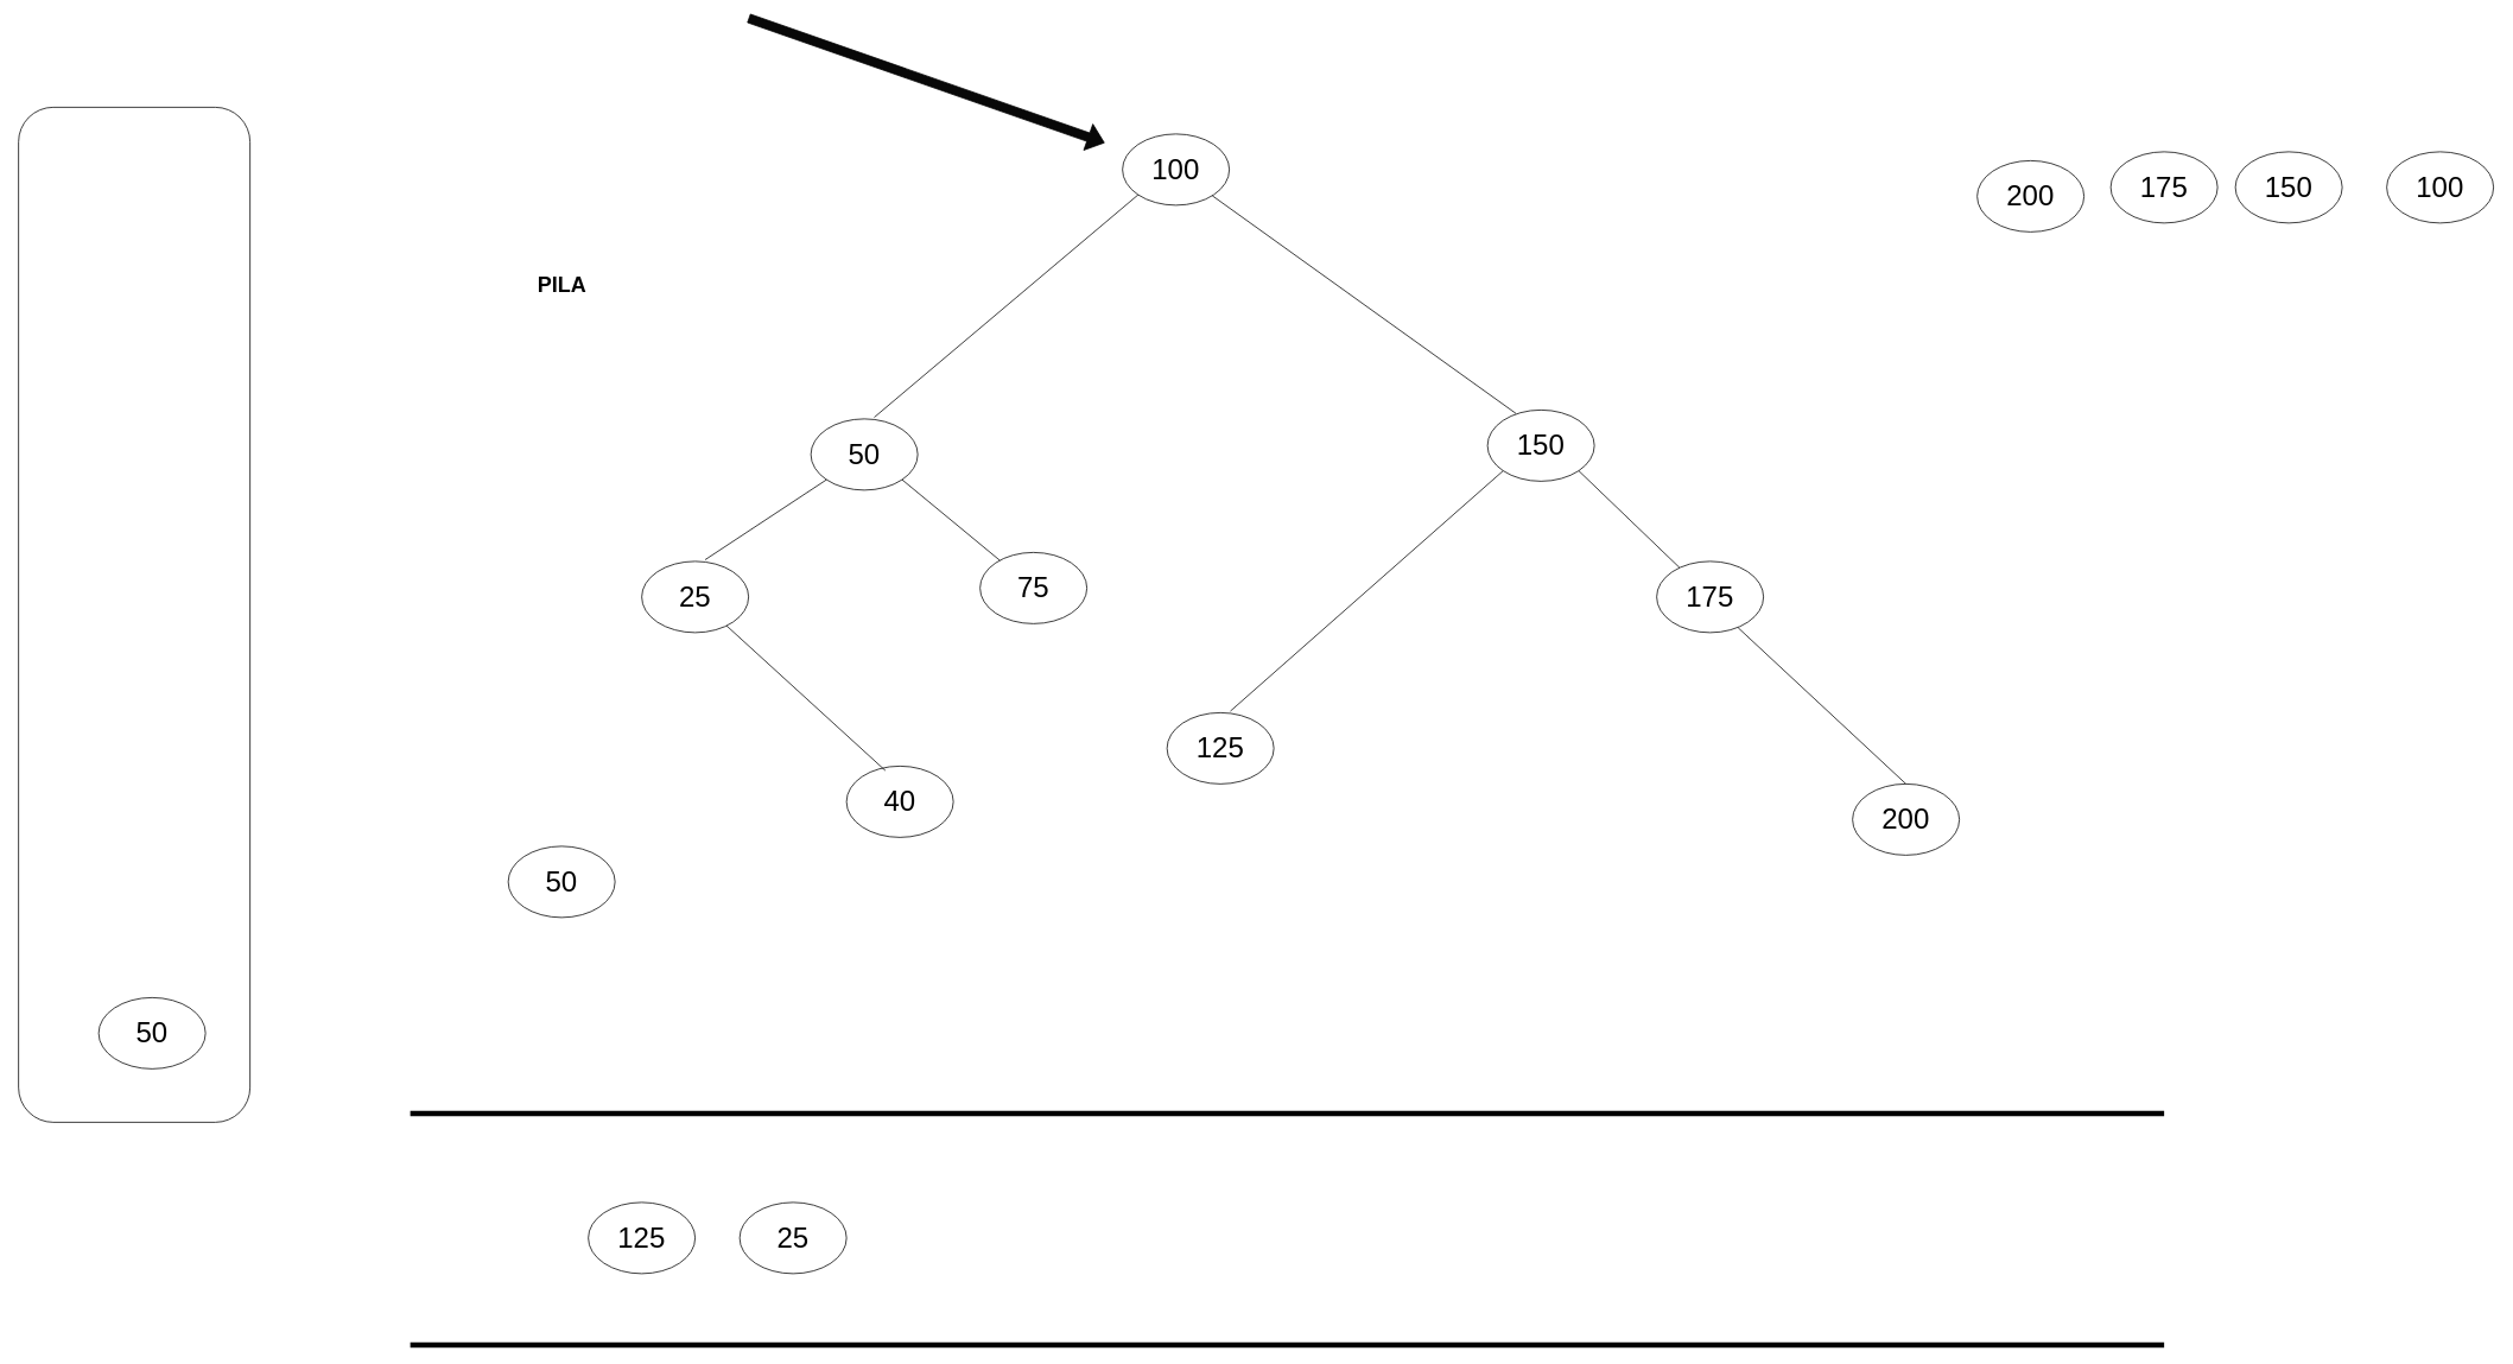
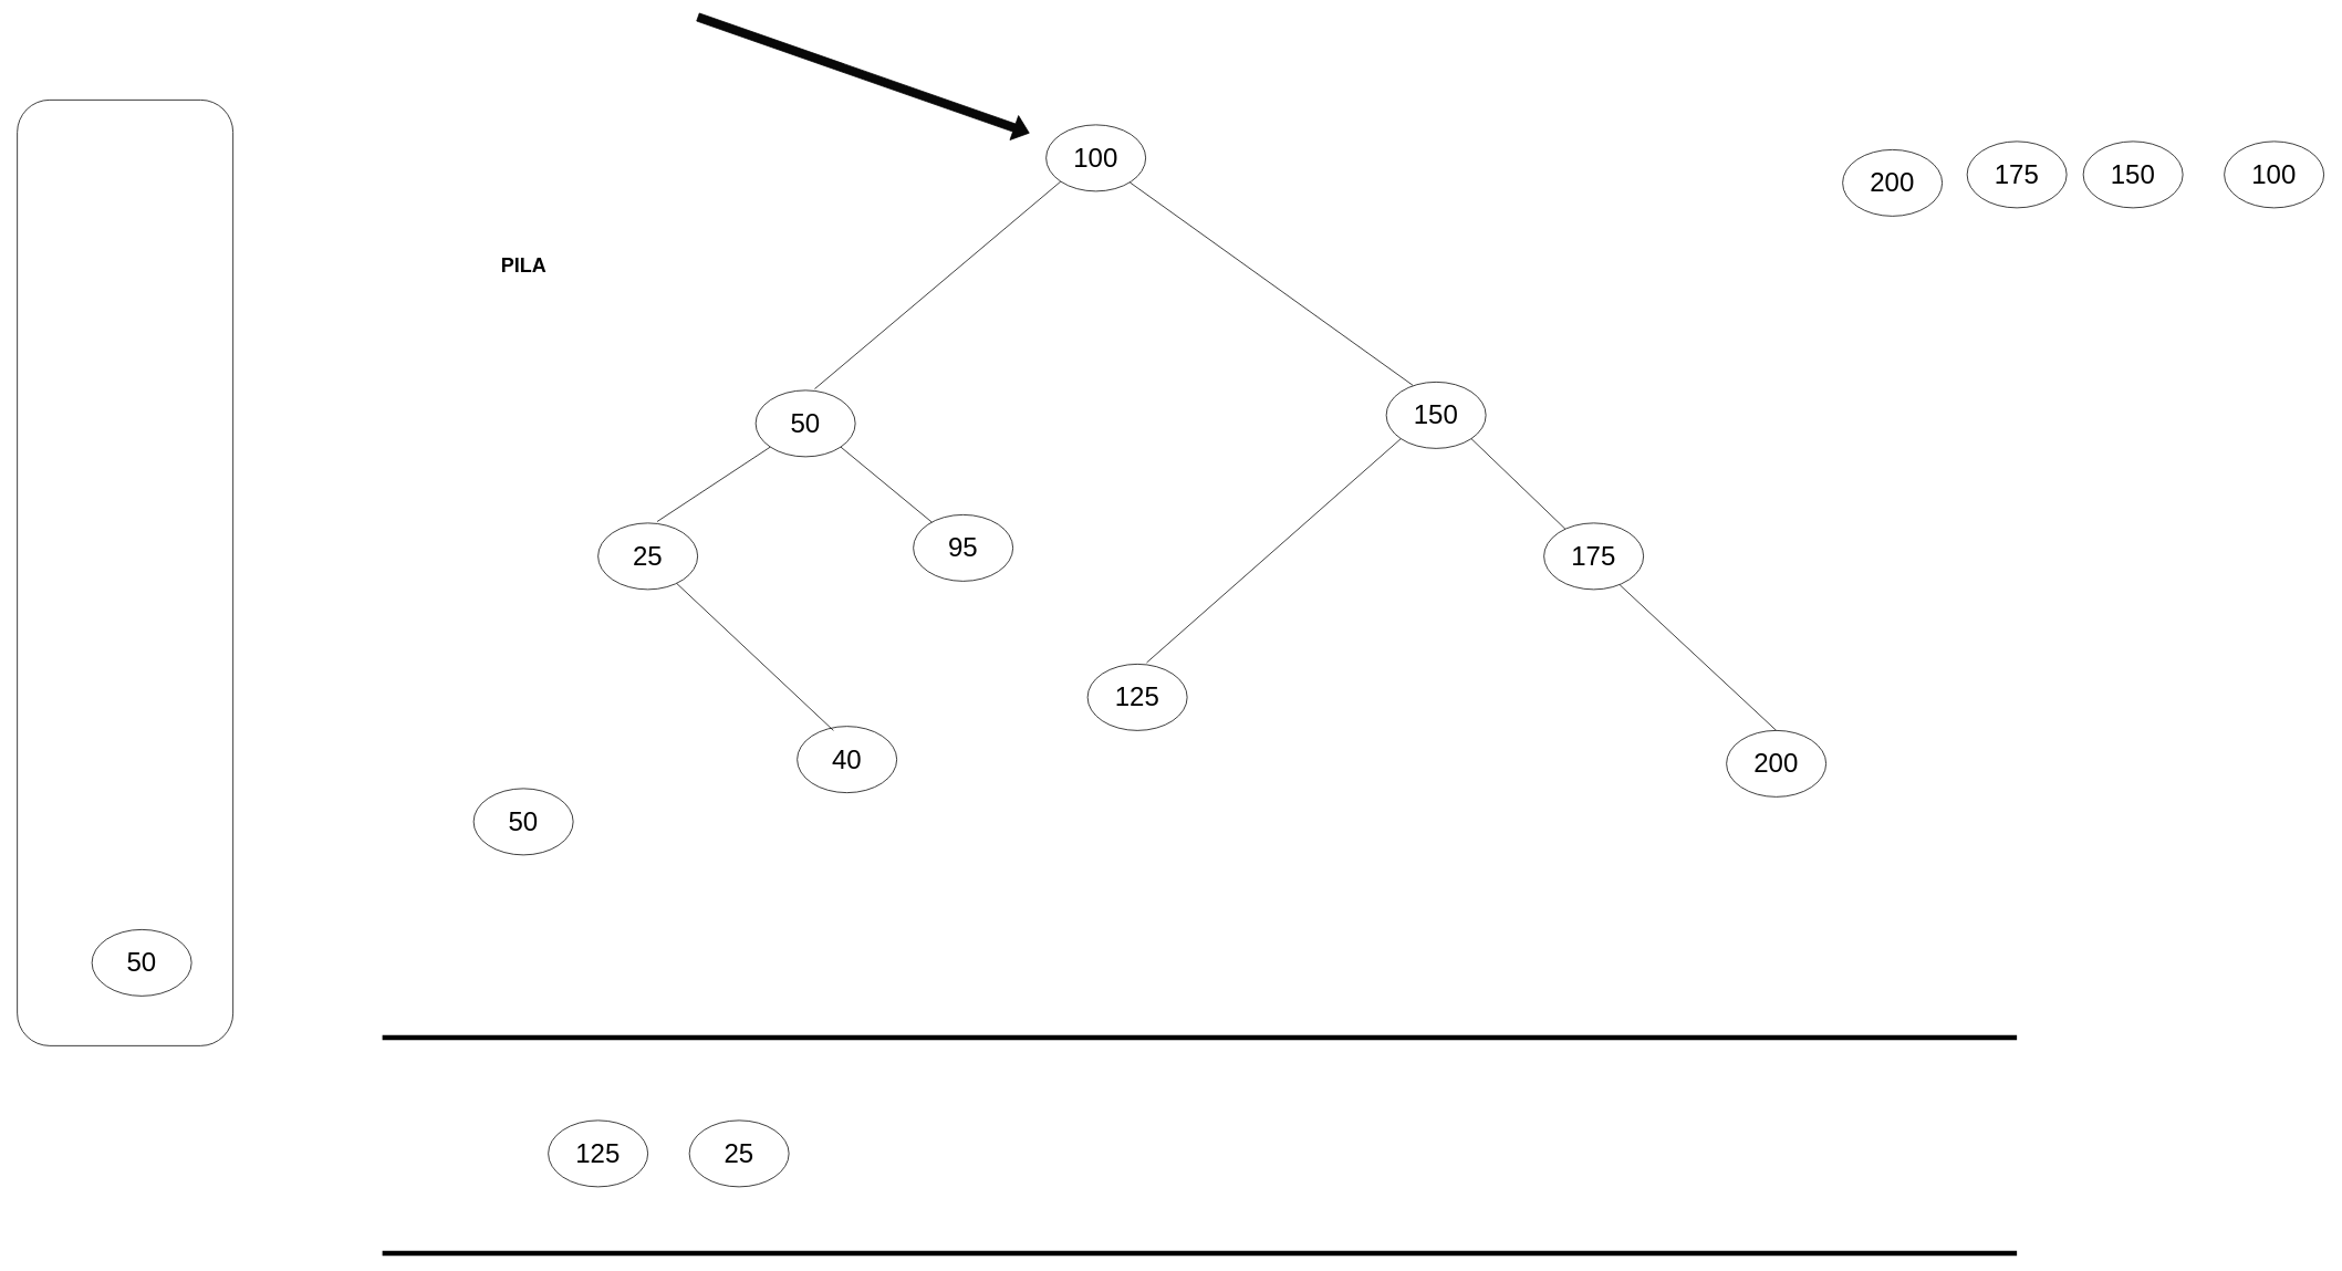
- <mxCell id="8" value="&lt;font style=&quot;font-size: 32px;&quot;&gt;75&lt;/font&gt;" style="ellipse;whiteSpace=wrap;html=1;" vertex="1" parent="1"><mxGeometry x="1100" y="620" width="120" height="80" as="geometry" /></mxCell>
+ <mxCell id="8" value="&lt;font style=&quot;font-size: 32px;&quot;&gt;95&lt;/font&gt;" style="ellipse;whiteSpace=wrap;html=1;" vertex="1" parent="1"><mxGeometry x="1100" y="620" width="120" height="80" as="geometry" /></mxCell>
- <mxCell id="10" value="&lt;font style=&quot;font-size: 32px;&quot;&gt;40&lt;/font&gt;" style="ellipse;whiteSpace=wrap;html=1;" vertex="1" parent="1"><mxGeometry x="950" y="860" width="120" height="80" as="geometry" /></mxCell>
+ <mxCell id="10" value="&lt;font style=&quot;font-size: 32px;&quot;&gt;40&lt;/font&gt;" style="ellipse;whiteSpace=wrap;html=1;" vertex="1" parent="1"><mxGeometry x="960" y="875" width="120" height="80" as="geometry" /></mxCell>
